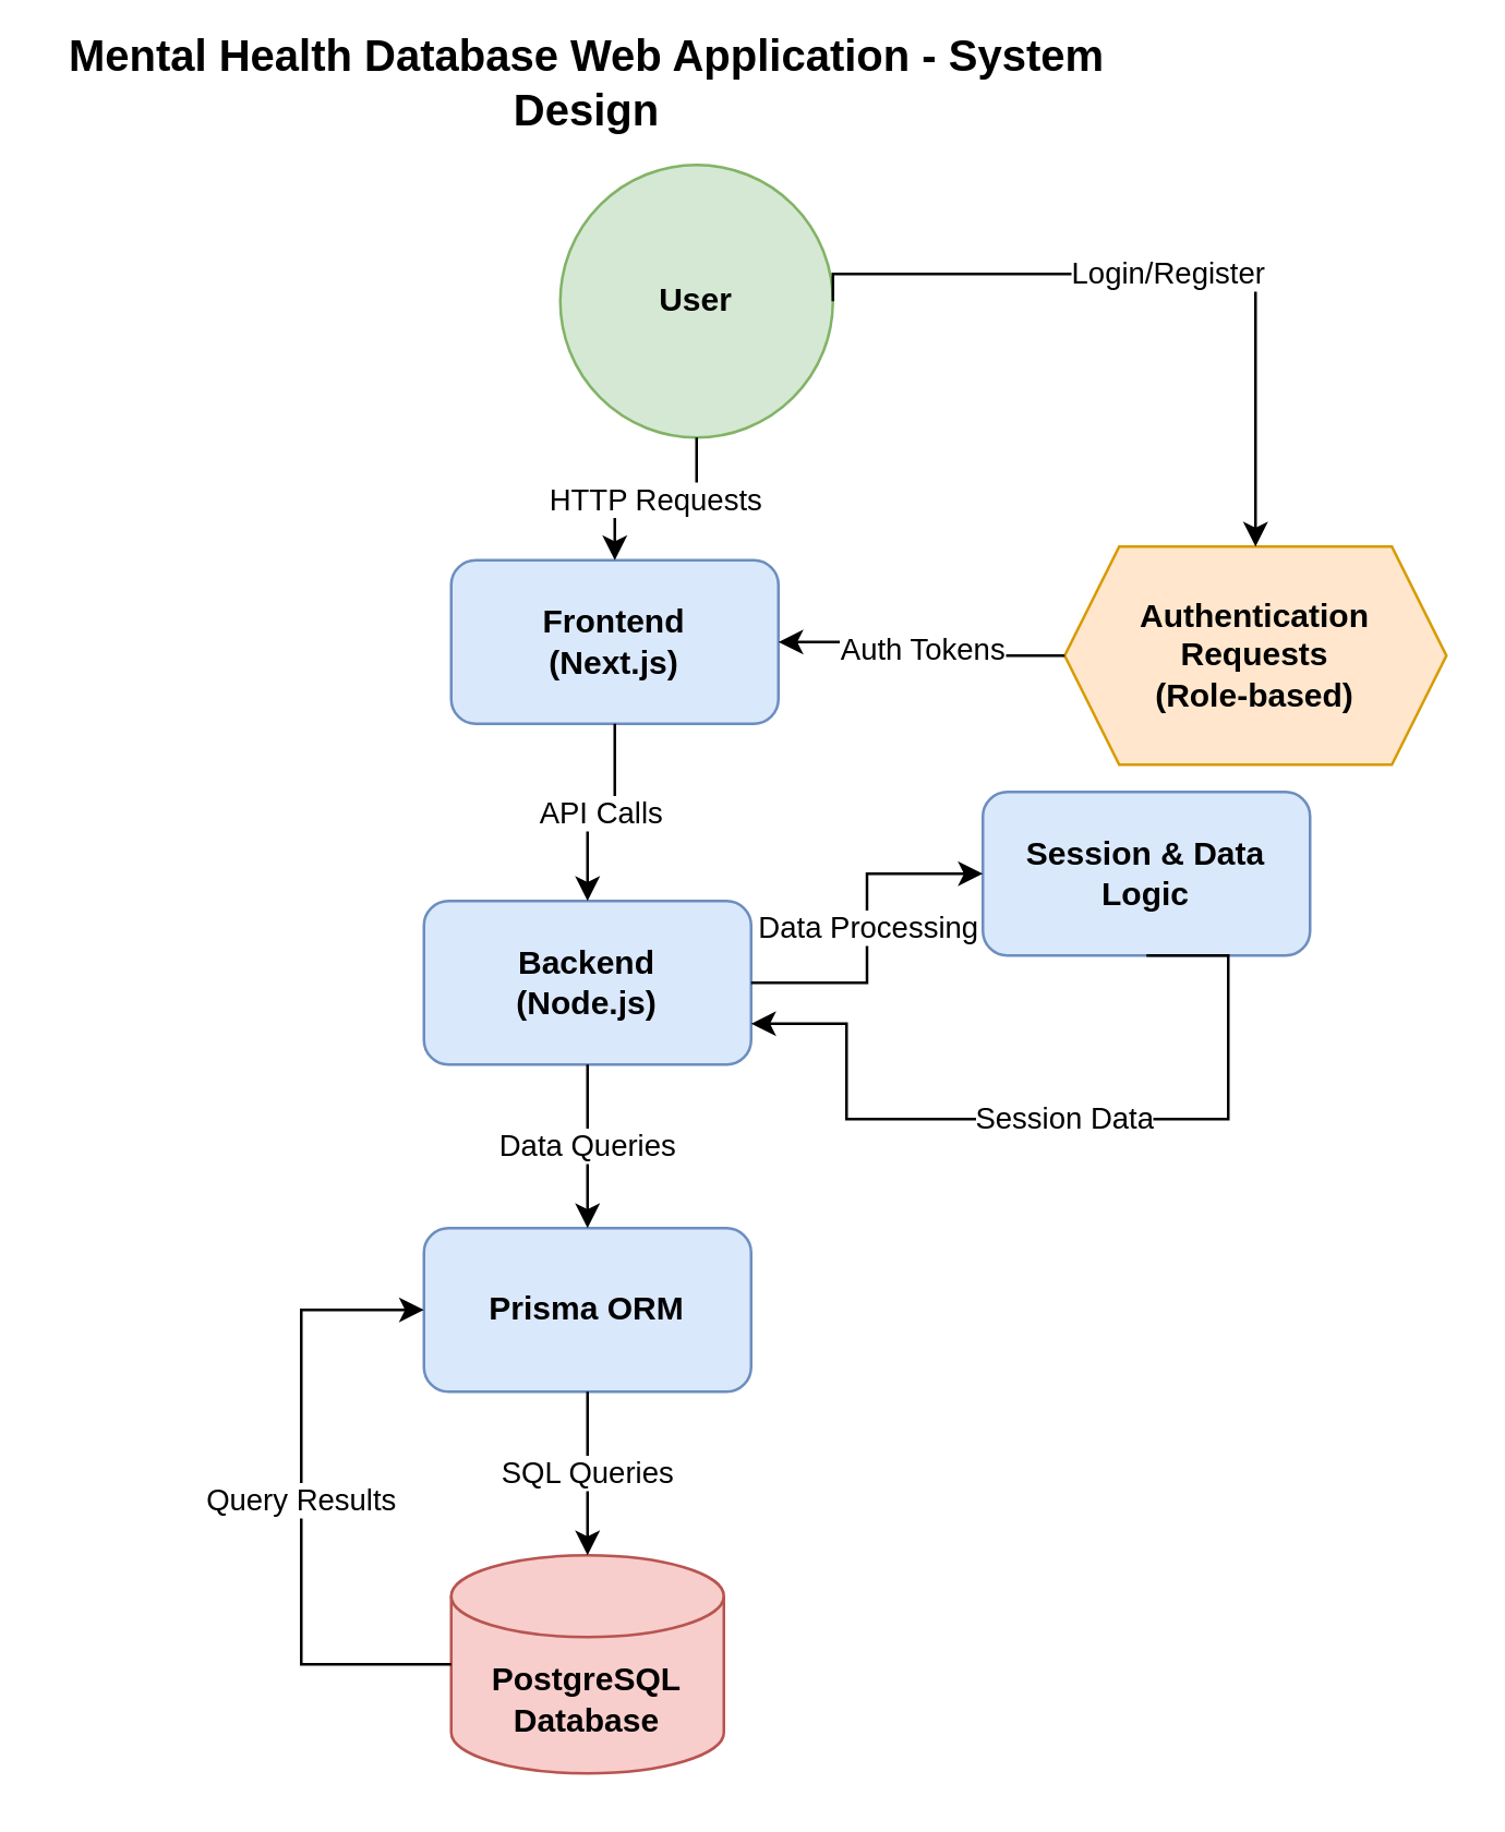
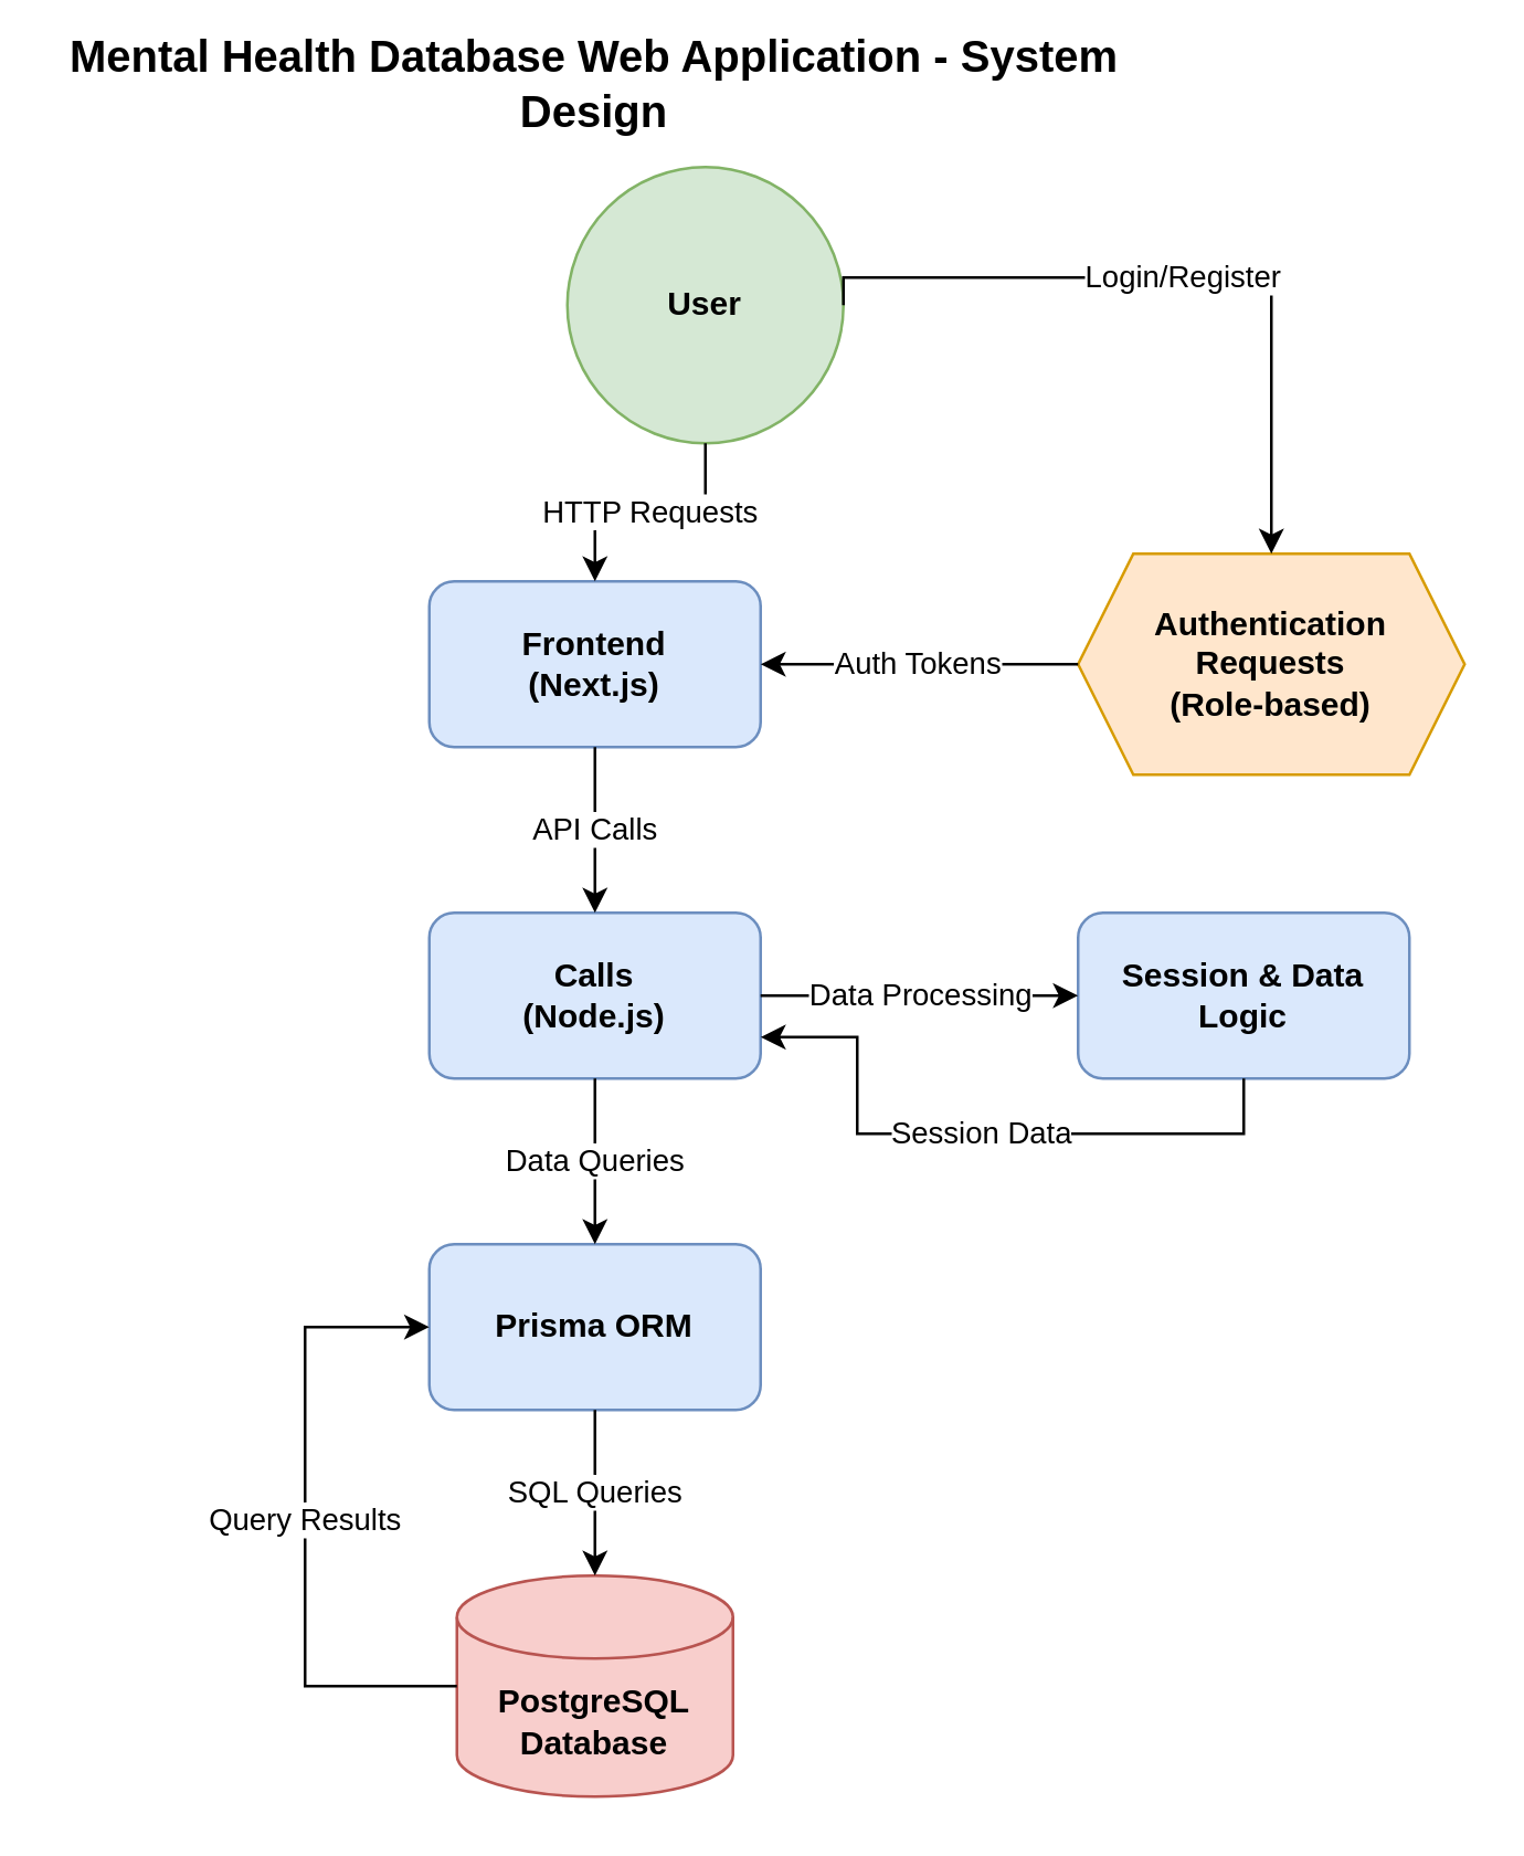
- <mxCell id="3" value="Frontend&#10;(Next.js)" style="rounded=1;whiteSpace=wrap;html=1;fillColor=#dae8fc;strokeColor=#6c8ebf;fontStyle=1" vertex="1" parent="1"><mxGeometry x="165" y="205" width="120" height="60" as="geometry" /></mxCell>
+ <mxCell id="3" value="Frontend&#10;(Next.js)" style="rounded=1;whiteSpace=wrap;html=1;fillColor=#dae8fc;strokeColor=#6c8ebf;fontStyle=1" vertex="1" parent="1"><mxGeometry x="155" y="210" width="120" height="60" as="geometry" /></mxCell>
- <mxCell id="6" value="Session &amp; Data Logic" style="rounded=1;whiteSpace=wrap;html=1;fillColor=#dae8fc;strokeColor=#6c8ebf;fontStyle=1" vertex="1" parent="1"><mxGeometry x="360" y="290" width="120" height="60" as="geometry" /></mxCell>
+ <mxCell id="6" value="Session &amp; Data Logic" style="rounded=1;whiteSpace=wrap;html=1;fillColor=#dae8fc;strokeColor=#6c8ebf;fontStyle=1" vertex="1" parent="1"><mxGeometry x="390" y="330" width="120" height="60" as="geometry" /></mxCell>
- <mxCell id="5" value="Backend&#10;(Node.js)" style="rounded=1;whiteSpace=wrap;html=1;fillColor=#dae8fc;strokeColor=#6c8ebf;fontStyle=1" vertex="1" parent="1"><mxGeometry x="155" y="330" width="120" height="60" as="geometry" /></mxCell>
+ <mxCell id="5" value="Calls&#10;(Node.js)" style="rounded=1;whiteSpace=wrap;html=1;fillColor=#dae8fc;strokeColor=#6c8ebf;fontStyle=1" vertex="1" parent="1"><mxGeometry x="155" y="330" width="120" height="60" as="geometry" /></mxCell>
